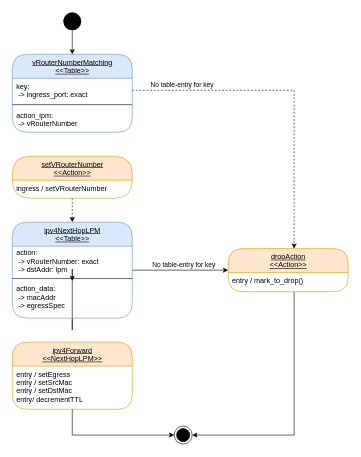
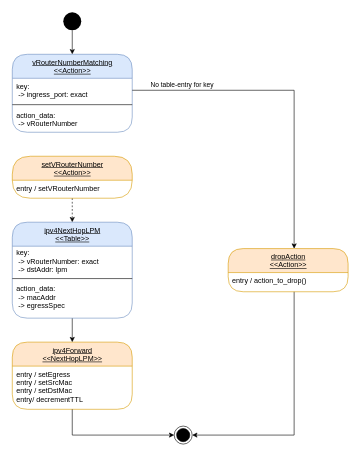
- <mxCell id="12" value="vRouterNumberMatching&lt;br&gt;&amp;lt;&amp;lt;Table&amp;gt;&amp;gt;" style="swimlane;fontStyle=4;align=center;verticalAlign=top;childLayout=stackLayout;horizontal=1;startSize=40;horizontalStack=0;resizeParent=1;resizeParentMax=0;resizeLast=0;collapsible=0;marginBottom=0;html=1;rounded=1;absoluteArcSize=1;arcSize=50;fillColor=#dae8fc;strokeColor=#6c8ebf;" vertex="1" parent="1"><mxGeometry x="20" y="90" width="200" height="130" as="geometry" /></mxCell>
+ <mxCell id="12" value="vRouterNumberMatching&lt;br&gt;&amp;lt;&amp;lt;Action&amp;gt;&amp;gt;" style="swimlane;fontStyle=4;align=center;verticalAlign=top;childLayout=stackLayout;horizontal=1;startSize=40;horizontalStack=0;resizeParent=1;resizeParentMax=0;resizeLast=0;collapsible=0;marginBottom=0;html=1;rounded=1;absoluteArcSize=1;arcSize=50;fillColor=#dae8fc;strokeColor=#6c8ebf;" vertex="1" parent="1"><mxGeometry x="20" y="90" width="200" height="130" as="geometry" /></mxCell>
- <mxCell id="25" style="edgeStyle=orthogonalEdgeStyle;rounded=0;orthogonalLoop=1;jettySize=auto;html=1;startSize=60;dashed=1;" edge="1" parent="1" source="13" target="8"><mxGeometry relative="1" as="geometry"><Array as="points"><mxPoint x="490" y="150" /></Array></mxGeometry></mxCell>
+ <mxCell id="25" style="edgeStyle=orthogonalEdgeStyle;rounded=0;orthogonalLoop=1;jettySize=auto;html=1;startSize=60;" edge="1" parent="1" source="13" target="8"><mxGeometry relative="1" as="geometry"><Array as="points"><mxPoint x="490" y="150" /></Array></mxGeometry></mxCell>
- <mxCell id="15" value="action_lpm:&#10; -&gt; vRouterNumber" style="fillColor=none;strokeColor=none;align=left;verticalAlign=top;spacingLeft=5;" vertex="1" parent="12"><mxGeometry y="88" width="200" height="42" as="geometry" /></mxCell>
+ <mxCell id="15" value="action_data:&#10; -&gt; vRouterNumber" style="fillColor=none;strokeColor=none;align=left;verticalAlign=top;spacingLeft=5;" vertex="1" parent="12"><mxGeometry y="88" width="200" height="42" as="geometry" /></mxCell>
- <mxCell id="4" value="ingress / setVRouterNumber" style="fillColor=none;strokeColor=none;align=left;verticalAlign=top;spacingLeft=5;" vertex="1" parent="3"><mxGeometry y="40" width="200" height="30" as="geometry" /></mxCell>
+ <mxCell id="4" value="entry / setVRouterNumber" style="fillColor=none;strokeColor=none;align=left;verticalAlign=top;spacingLeft=5;" vertex="1" parent="3"><mxGeometry y="40" width="200" height="30" as="geometry" /></mxCell>
- <mxCell id="22" value="action: &#10; -&gt; vRouterNumber: exact&#10; -&gt; dstAddr: lpm" style="fillColor=none;strokeColor=none;align=left;verticalAlign=middle;spacingLeft=5;" vertex="1" parent="21"><mxGeometry y="40" width="200" height="50" as="geometry" /></mxCell>
+ <mxCell id="22" value="key: &#10; -&gt; vRouterNumber: exact&#10; -&gt; dstAddr: lpm" style="fillColor=none;strokeColor=none;align=left;verticalAlign=middle;spacingLeft=5;" vertex="1" parent="21"><mxGeometry y="40" width="200" height="50" as="geometry" /></mxCell>
- <mxCell id="19" style="edgeStyle=orthogonalEdgeStyle;rounded=0;orthogonalLoop=1;jettySize=auto;html=1;startSize=60;" edge="1" parent="1" source="21" target="8"><mxGeometry relative="1" as="geometry" /></mxCell>
- <mxCell id="20" value="No table-entry for key" style="edgeLabel;html=1;align=center;verticalAlign=middle;resizable=0;points=[];labelBackgroundColor=none;" vertex="1" connectable="0" parent="19"><mxGeometry x="-0.127" y="4" relative="1" as="geometry"><mxPoint x="15.29" y="-5" as="offset" /></mxGeometry></mxCell>
- <mxCell id="18" style="edgeStyle=orthogonalEdgeStyle;rounded=0;orthogonalLoop=1;jettySize=auto;html=1;startSize=60;" edge="1" parent="1" source="21" target="24"><mxGeometry relative="1" as="geometry" /></mxCell>
+ <mxCell id="18" style="edgeStyle=orthogonalEdgeStyle;rounded=0;orthogonalLoop=1;jettySize=auto;html=1;startSize=60;" edge="1" parent="1" source="21" target="5"><mxGeometry relative="1" as="geometry" /></mxCell>
- <mxCell id="9" value="entry / mark_to_drop()" style="fillColor=none;strokeColor=none;align=left;verticalAlign=top;spacingLeft=5;" vertex="1" parent="8"><mxGeometry y="40" width="200" height="32" as="geometry" /></mxCell>
+ <mxCell id="9" value="entry / action_to_drop()" style="fillColor=none;strokeColor=none;align=left;verticalAlign=top;spacingLeft=5;" vertex="1" parent="8"><mxGeometry y="40" width="200" height="32" as="geometry" /></mxCell>
